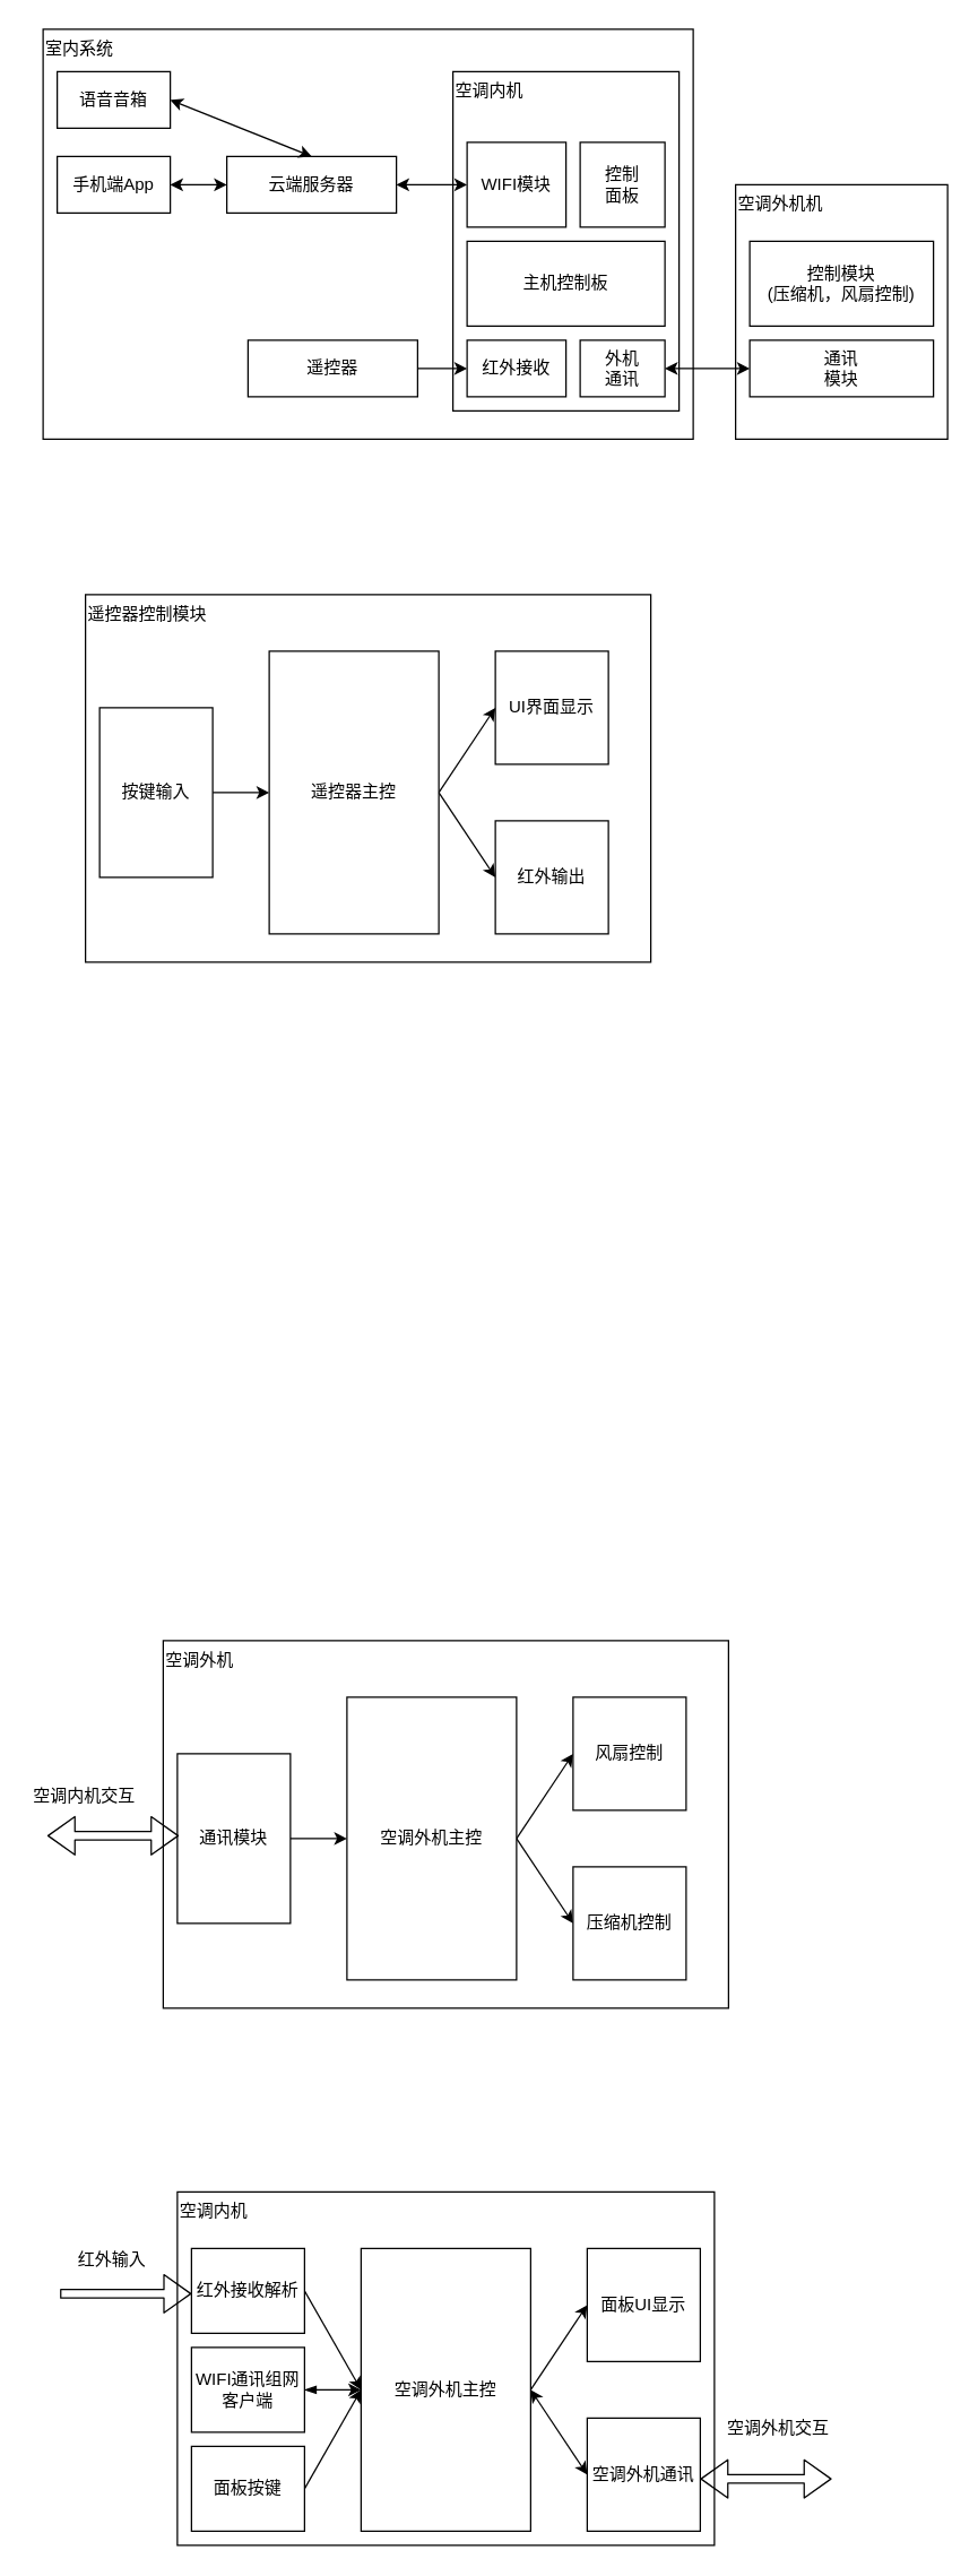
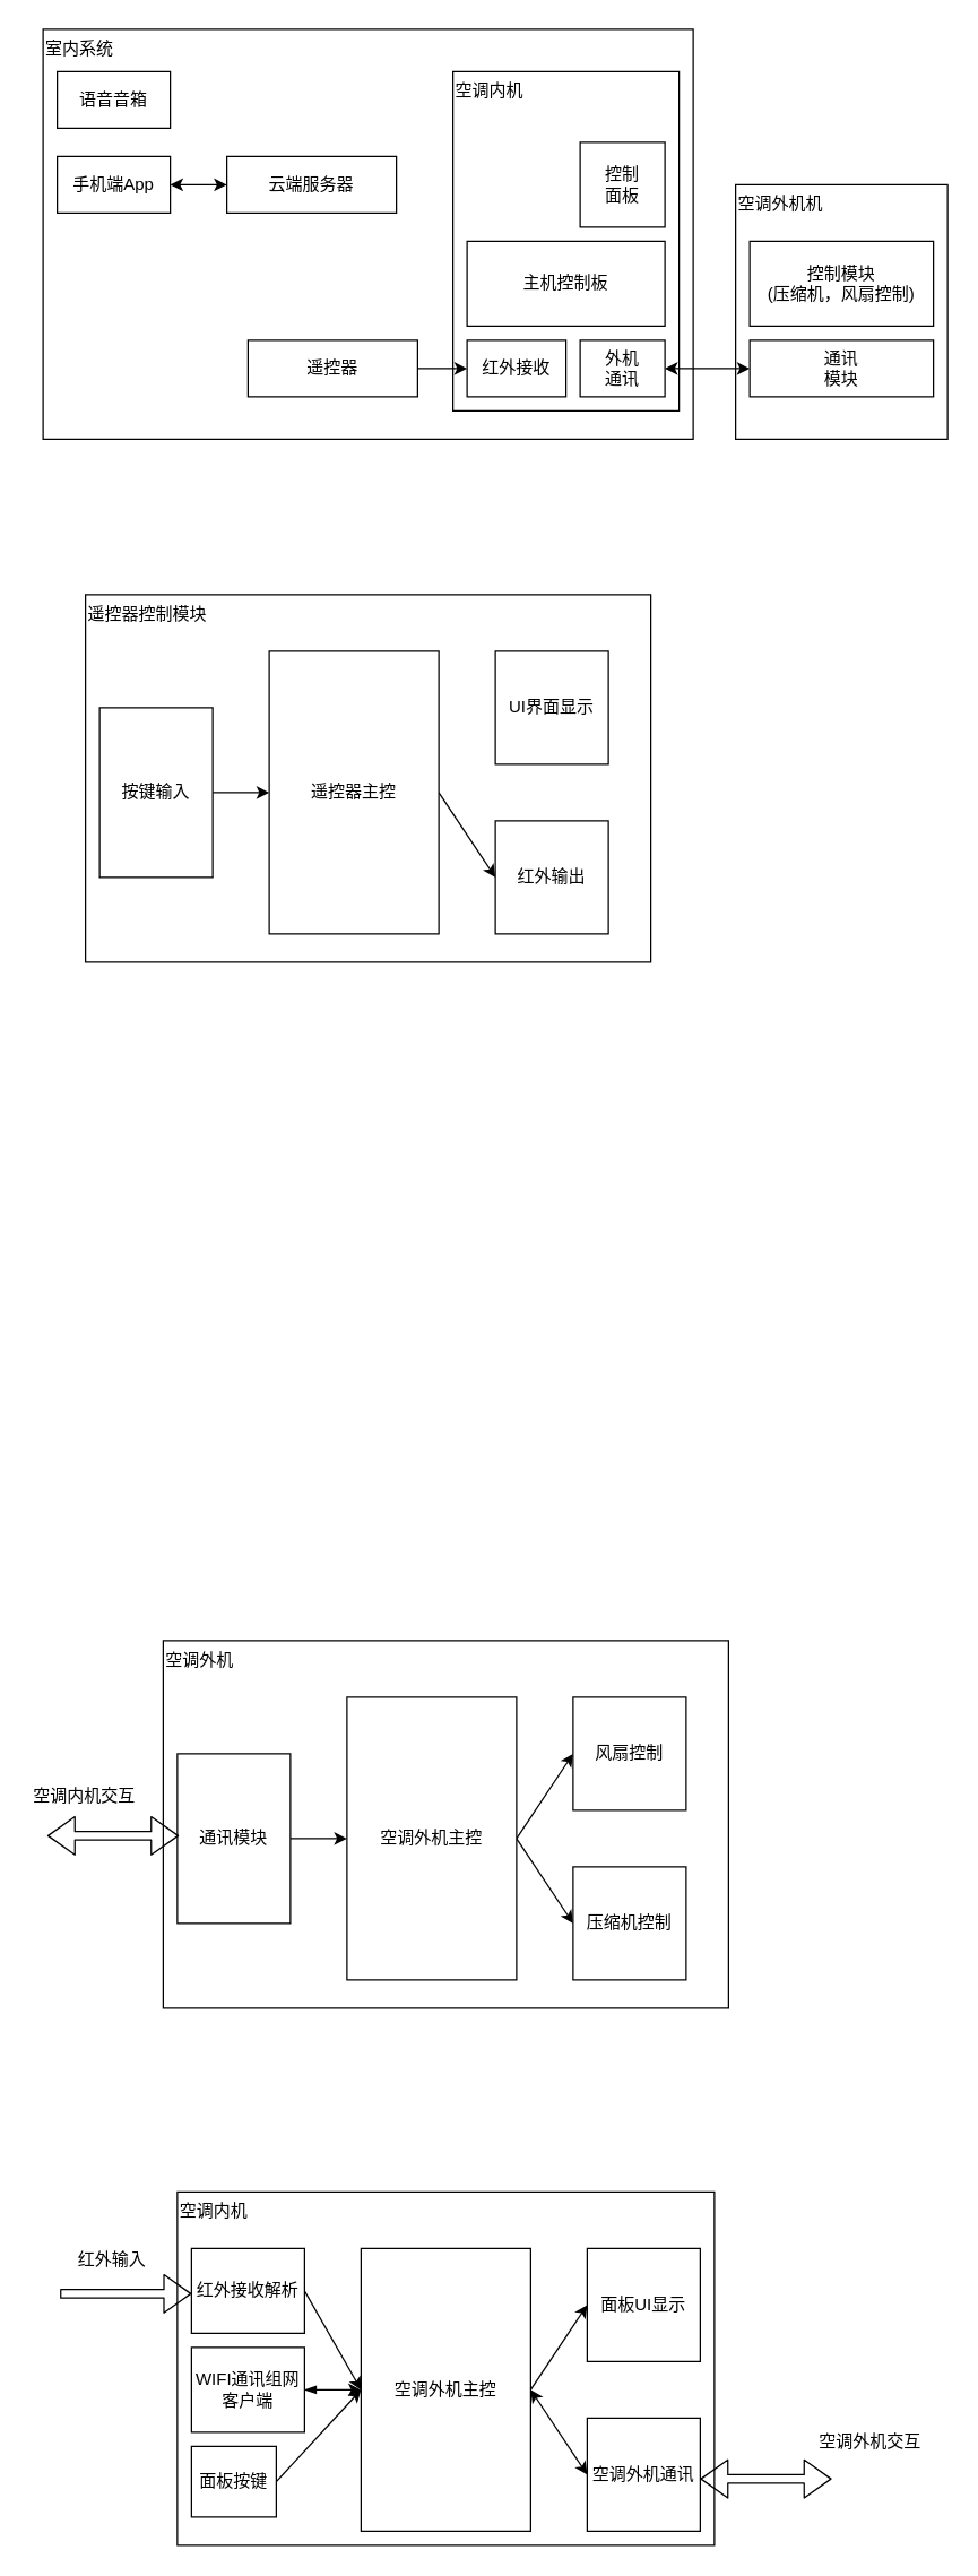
- <mxCell id="16" style="edgeStyle=none;html=1;entryX=0.5;entryY=0;entryDx=0;entryDy=0;exitX=1;exitY=0.5;exitDx=0;exitDy=0;startArrow=classic;startFill=1;" parent="1" source="17" target="9" edge="1"><mxGeometry relative="1" as="geometry" /></mxCell>
- <mxCell id="8" style="edgeStyle=none;html=1;entryX=0;entryY=0.5;entryDx=0;entryDy=0;exitX=1;exitY=0.5;exitDx=0;exitDy=0;startArrow=classic;startFill=1;" parent="1" source="9" target="13" edge="1"><mxGeometry relative="1" as="geometry" /></mxCell>
- <mxCell id="13" value="WIFI模块" style="rounded=0;whiteSpace=wrap;html=1;" parent="1" vertex="1"><mxGeometry x="330" y="100" width="70" height="60" as="geometry" /></mxCell>
- <mxCell id="22" style="edgeStyle=none;html=1;entryX=0;entryY=0.5;entryDx=0;entryDy=0;exitX=1;exitY=0.5;exitDx=0;exitDy=0;" parent="1" source="24" target="25" edge="1"><mxGeometry relative="1" as="geometry" /></mxCell>
- <mxCell id="54" value="空调外机交互" style="text;html=1;align=center;verticalAlign=middle;whiteSpace=wrap;rounded=0;" parent="1" vertex="1"><mxGeometry x="511" y="1702" width="79" height="30" as="geometry" /></mxCell>
+ <mxCell id="54" value="空调外机交互" style="text;html=1;align=center;verticalAlign=middle;whiteSpace=wrap;rounded=0;" parent="1" vertex="1"><mxGeometry x="576" y="1712" width="79" height="30" as="geometry" /></mxCell>
- <mxCell id="47" value="面板按键" style="rounded=0;whiteSpace=wrap;html=1;" parent="1" vertex="1"><mxGeometry x="135" y="1730" width="80" height="60" as="geometry" /></mxCell>
+ <mxCell id="47" value="面板按键" style="rounded=0;whiteSpace=wrap;html=1;" parent="1" vertex="1"><mxGeometry x="135" y="1730" width="60" height="50" as="geometry" /></mxCell>
